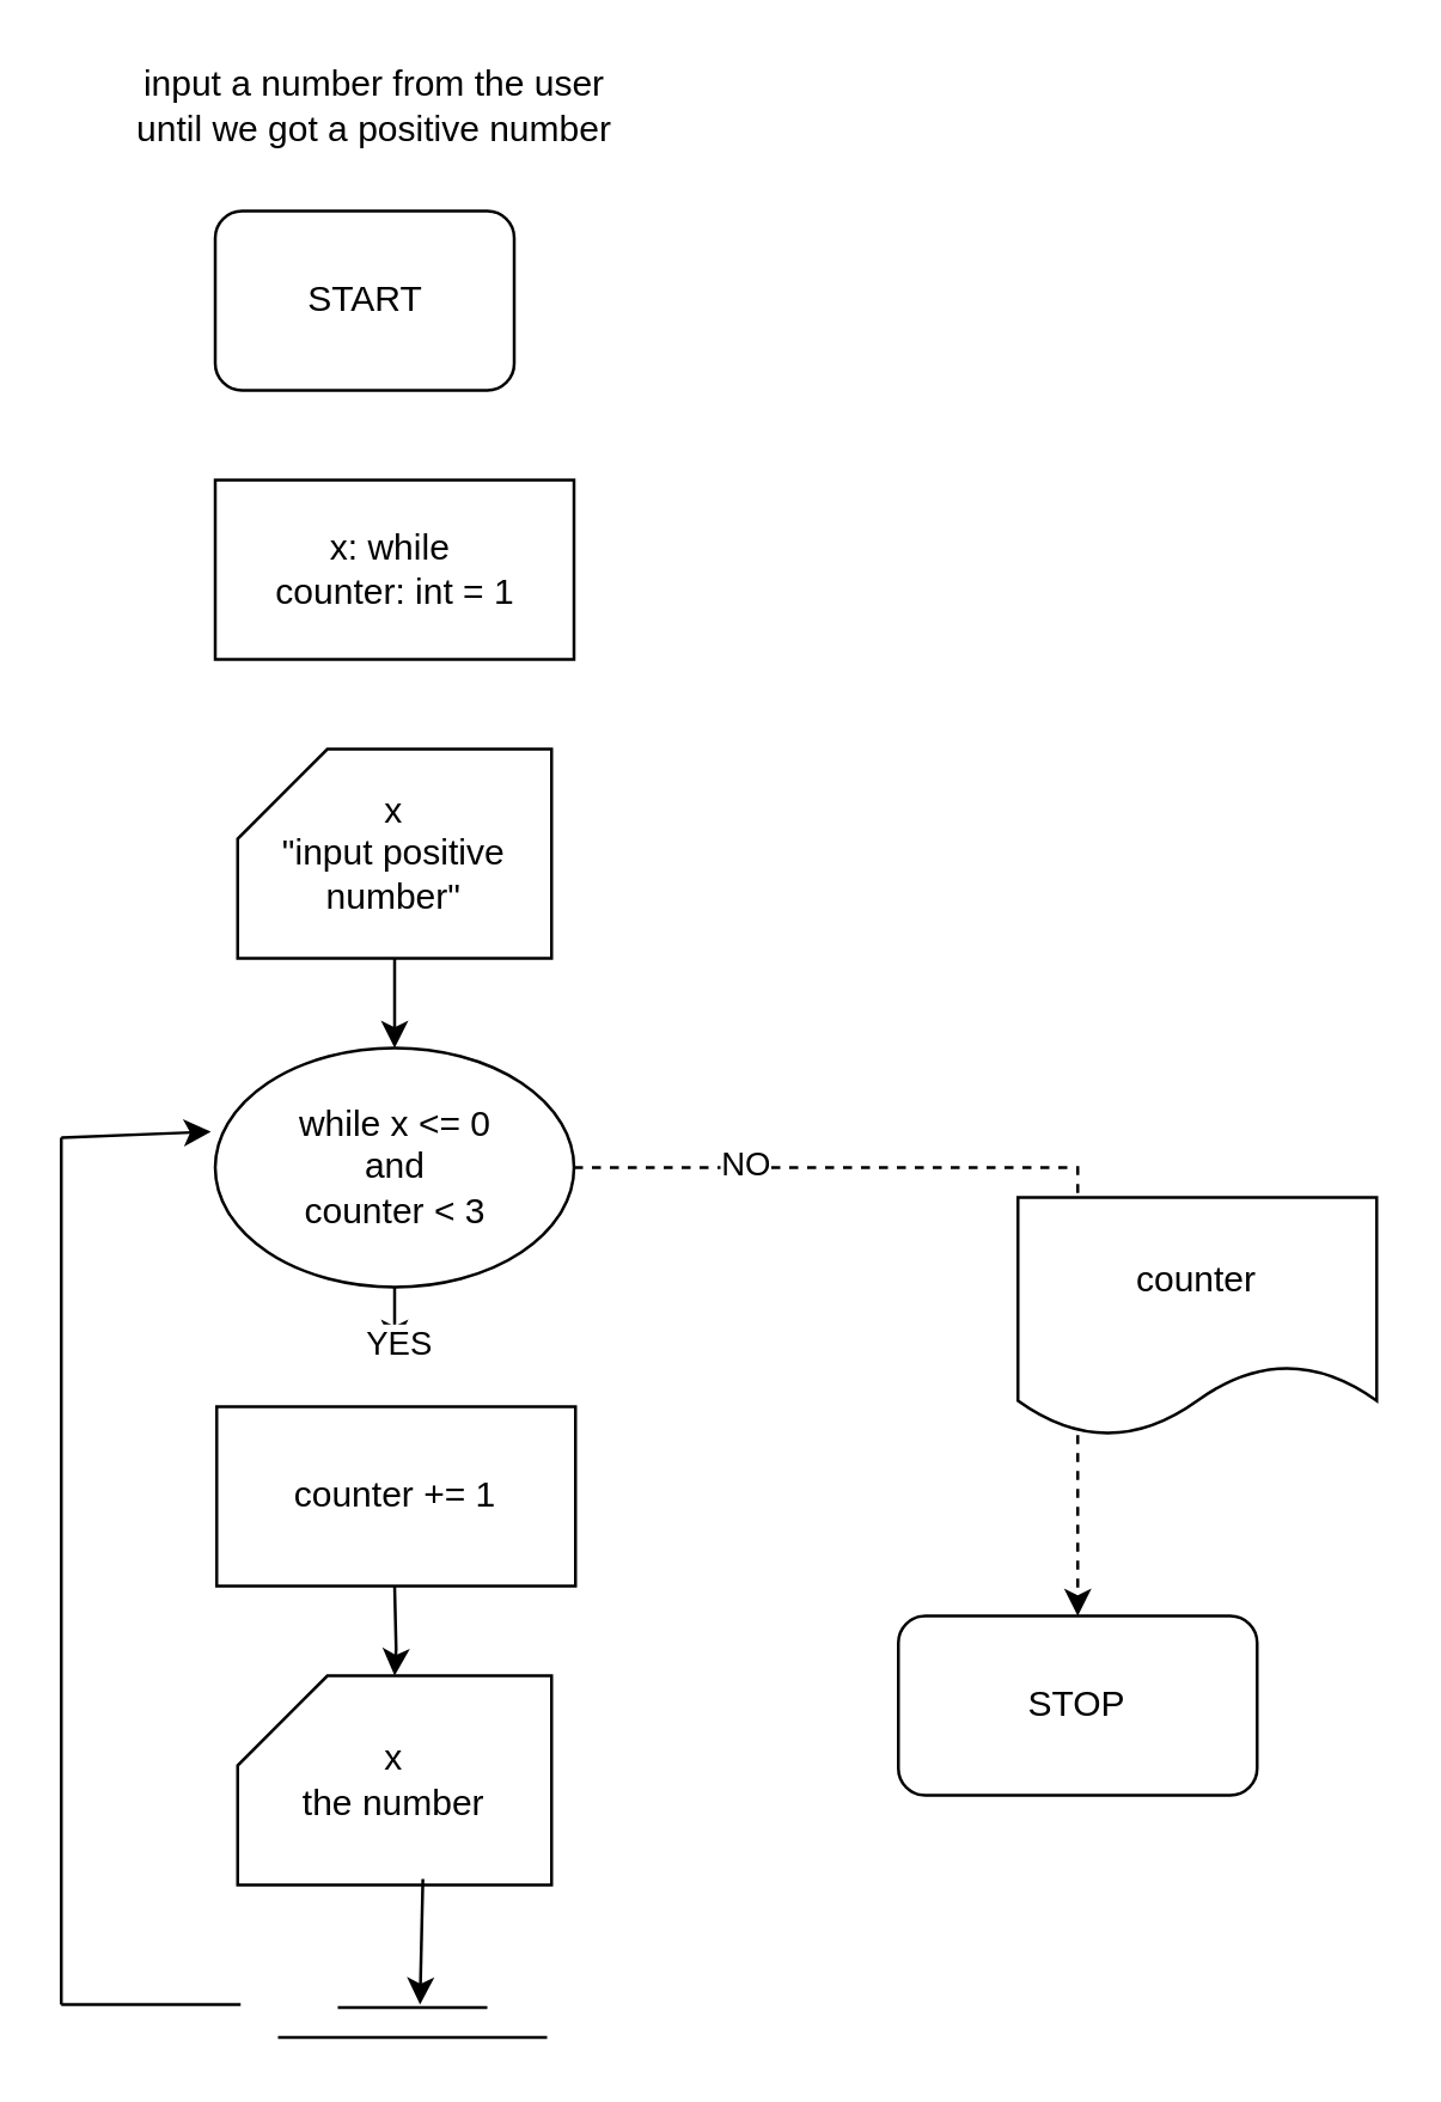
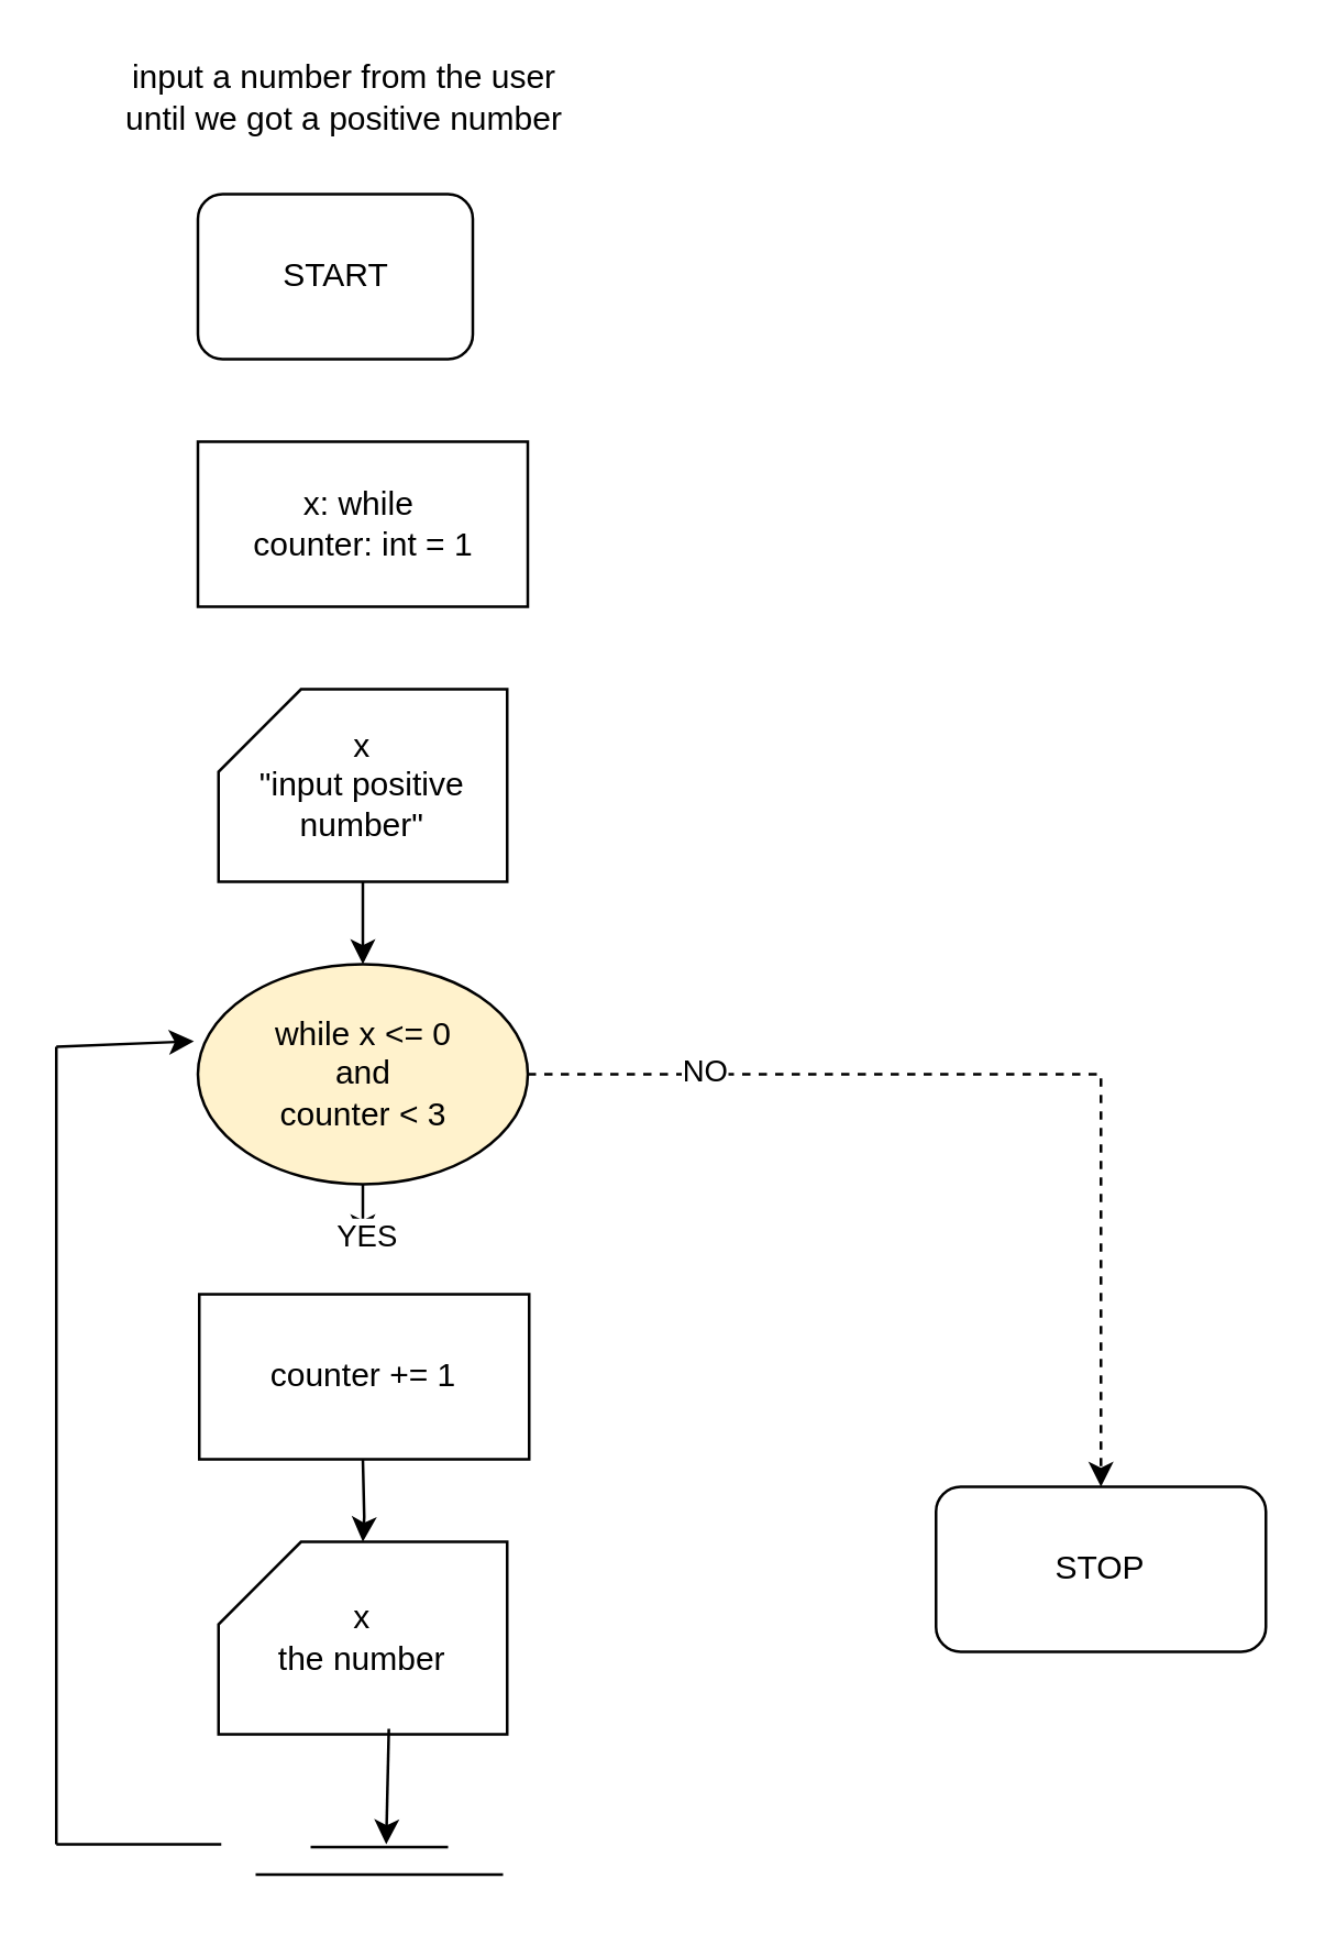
- <mxCell id="12" value="while x &amp;lt;= 0&lt;div&gt;and&lt;/div&gt;&lt;div&gt;counter &amp;lt; 3&lt;/div&gt;" style="ellipse;whiteSpace=wrap;html=1;" parent="1" vertex="1"><mxGeometry x="71.5" y="350" width="120" height="80" as="geometry" /></mxCell>
+ <mxCell id="12" value="while x &amp;lt;= 0&lt;div&gt;and&lt;/div&gt;&lt;div&gt;counter &amp;lt; 3&lt;/div&gt;" style="ellipse;whiteSpace=wrap;html=1;fillColor=#fff2cc;" parent="1" vertex="1"><mxGeometry x="71.5" y="350" width="120" height="80" as="geometry" /></mxCell>
- <mxCell id="22" value="counter" style="shape=document;whiteSpace=wrap;html=1;boundedLbl=1;" vertex="1" parent="1"><mxGeometry x="340" y="400" width="120" height="80" as="geometry" /></mxCell>
- <mxCell id="4" value="STOP" style="rounded=1;whiteSpace=wrap;html=1;" parent="1" vertex="1"><mxGeometry x="300" y="540" width="120" height="60" as="geometry" /></mxCell>
+ <mxCell id="4" value="STOP" style="rounded=1;whiteSpace=wrap;html=1;" parent="1" vertex="1"><mxGeometry x="340" y="540" width="120" height="60" as="geometry" /></mxCell>
